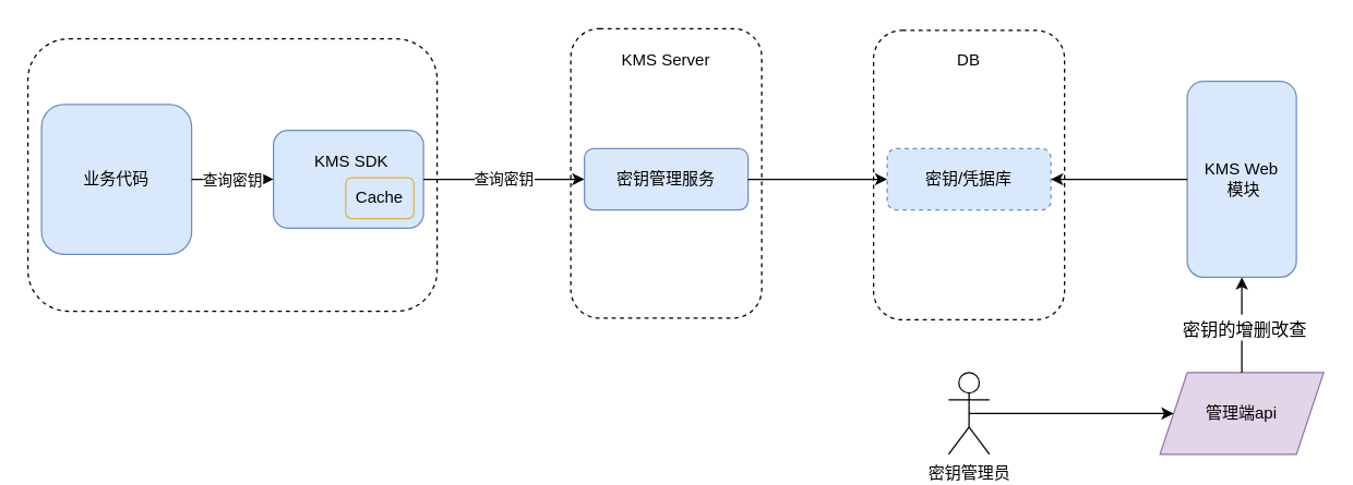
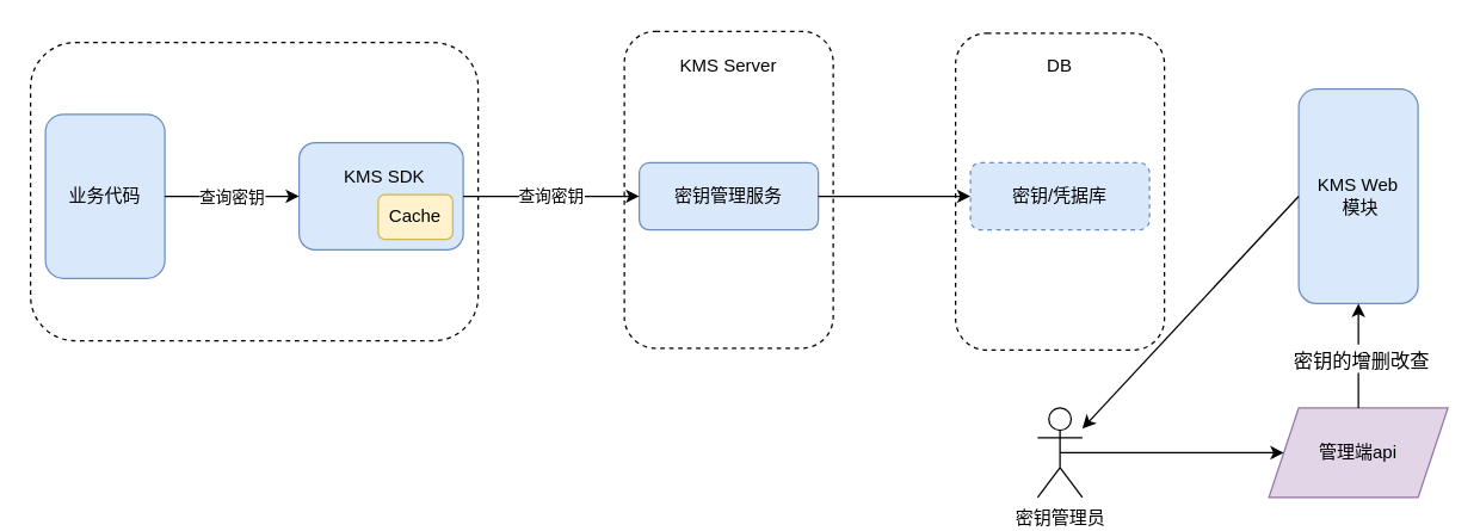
- <mxCell id="3" value="业务代码" style="rounded=1;whiteSpace=wrap;html=1;fillColor=#dae8fc;strokeColor=#6c8ebf;" vertex="1" parent="1"><mxGeometry x="30" y="76.13" width="110" height="110" as="geometry" /></mxCell>
+ <mxCell id="3" value="业务代码" style="rounded=1;whiteSpace=wrap;html=1;fillColor=#dae8fc;strokeColor=#6c8ebf;" vertex="1" parent="1"><mxGeometry x="30" y="76.13" width="80" height="110" as="geometry" /></mxCell>
- <mxCell id="14" value="" style="endArrow=classic;html=1;rounded=0;exitX=0;exitY=0.5;exitDx=0;exitDy=0;entryX=1;entryY=0.5;entryDx=0;entryDy=0;" edge="1" parent="1" source="13" target="12"><mxGeometry width="50" height="50" relative="1" as="geometry"><mxPoint x="470" y="113" as="sourcePoint" /><mxPoint x="520" y="63" as="targetPoint" /></mxGeometry></mxCell>
+ <mxCell id="14" value="" style="endArrow=classic;html=1;rounded=0;exitX=0;exitY=0.5;exitDx=0;exitDy=0;" edge="1" parent="1" source="13" target="23"><mxGeometry width="50" height="50" relative="1" as="geometry"><mxPoint x="470" y="113" as="sourcePoint" /><mxPoint x="520" y="63" as="targetPoint" /></mxGeometry></mxCell>
- <mxCell id="17" value="Cache" style="rounded=1;whiteSpace=wrap;html=1;fillColor=#dae8fc;strokeColor=#d6b656;" vertex="1" parent="1"><mxGeometry x="253" y="130" width="50" height="30" as="geometry" /></mxCell>
+ <mxCell id="17" value="Cache" style="rounded=1;whiteSpace=wrap;html=1;fillColor=#fff2cc;strokeColor=#d6b656;" vertex="1" parent="1"><mxGeometry x="253" y="130" width="50" height="30" as="geometry" /></mxCell>
